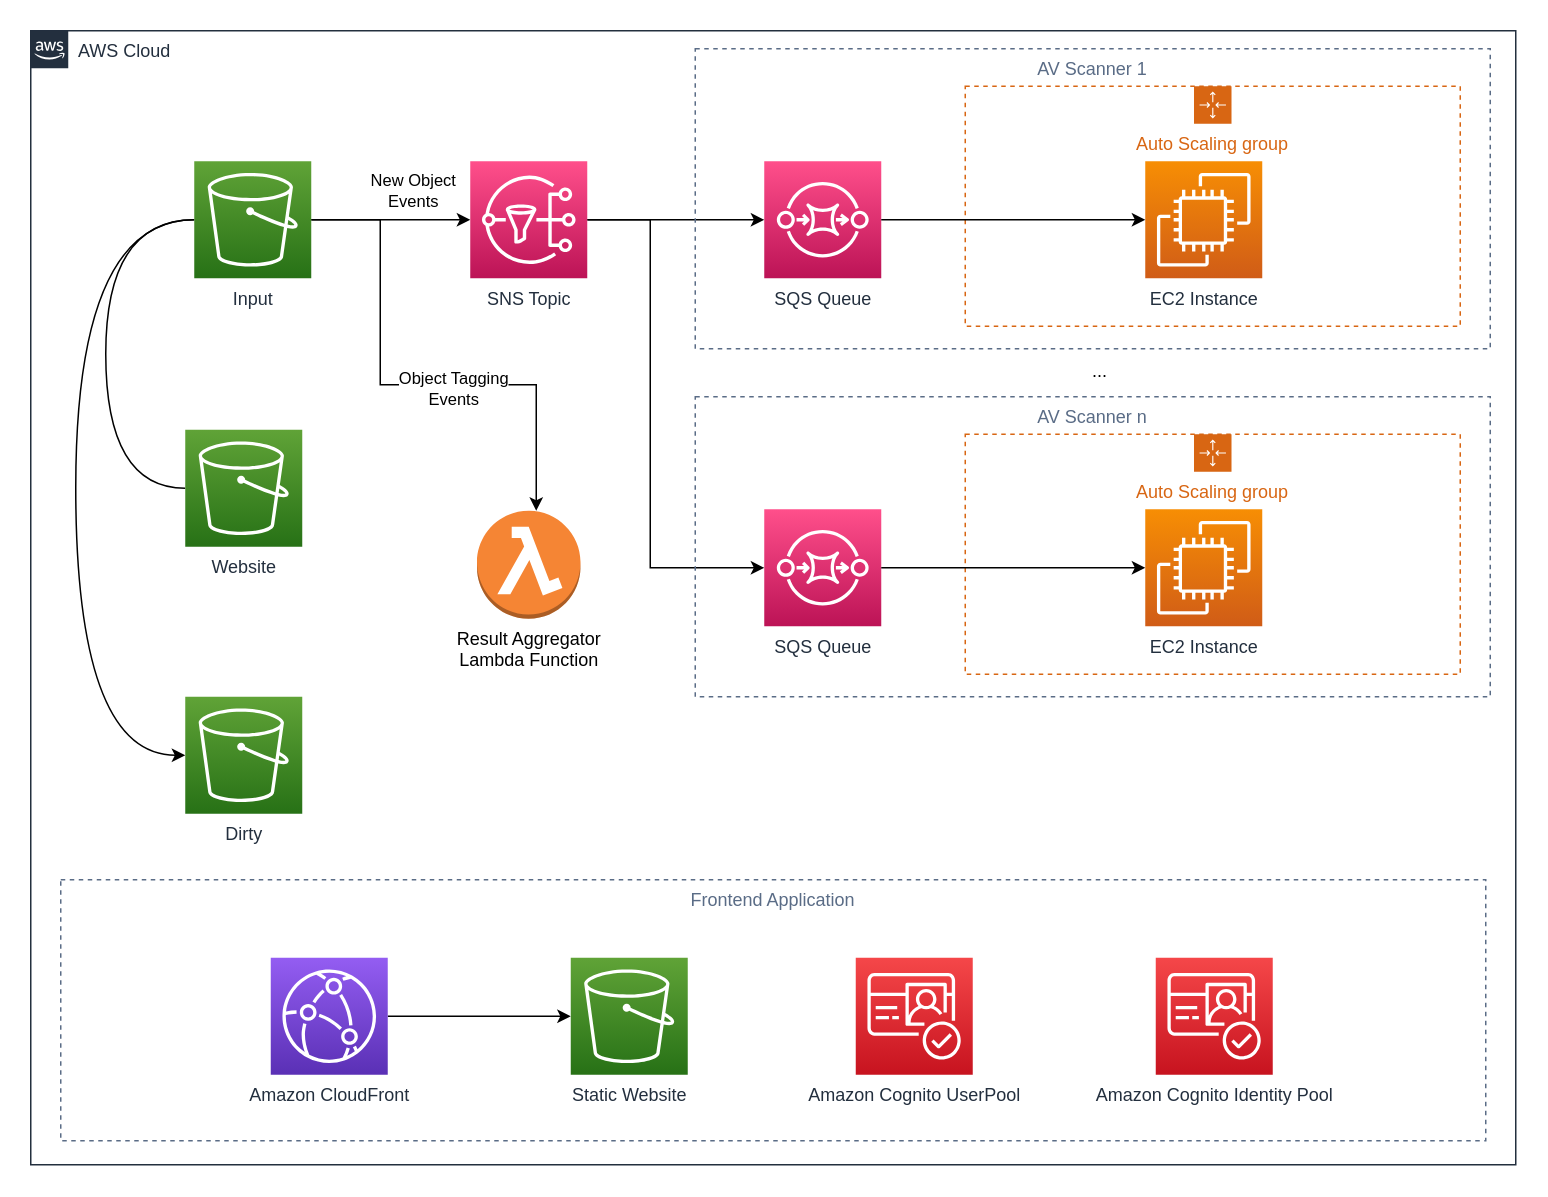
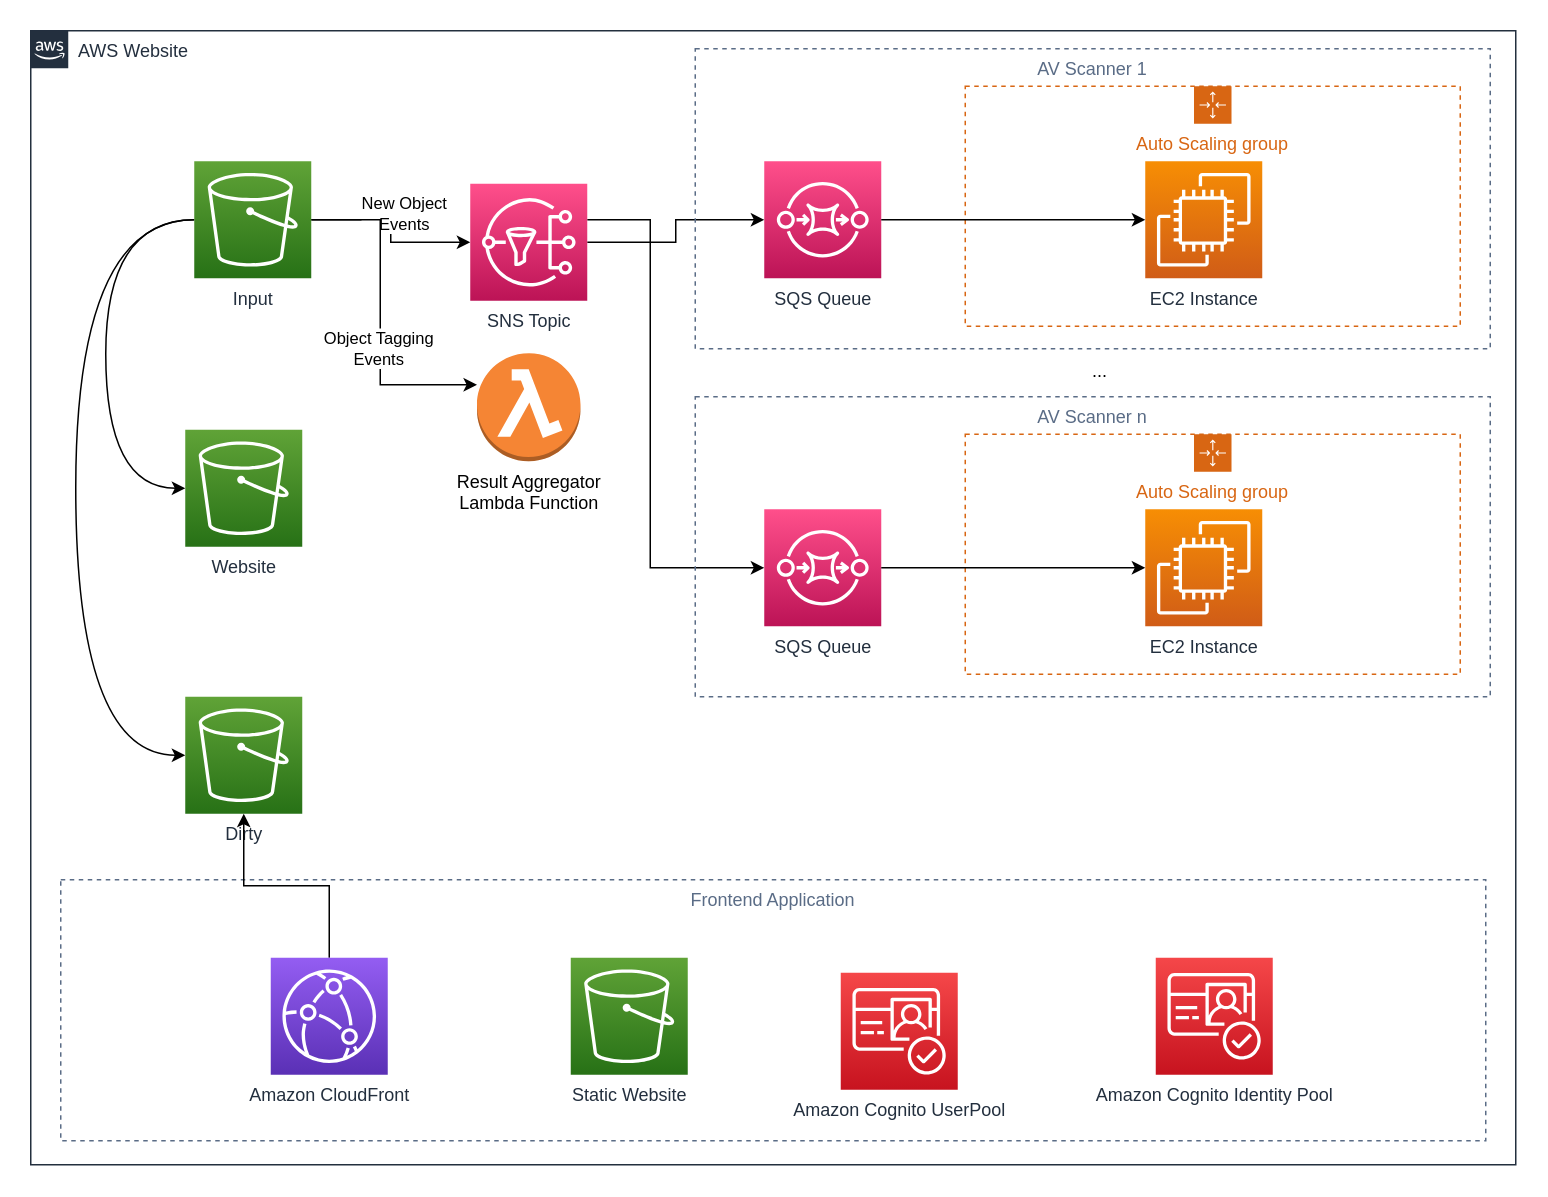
- <mxCell id="2" value="AWS Cloud" style="points=[[0,0],[0.25,0],[0.5,0],[0.75,0],[1,0],[1,0.25],[1,0.5],[1,0.75],[1,1],[0.75,1],[0.5,1],[0.25,1],[0,1],[0,0.75],[0,0.5],[0,0.25]];outlineConnect=0;gradientColor=none;html=1;whiteSpace=wrap;fontSize=12;fontStyle=0;container=1;pointerEvents=0;collapsible=0;recursiveResize=0;shape=mxgraph.aws4.group;grIcon=mxgraph.aws4.group_aws_cloud_alt;strokeColor=#232F3E;fillColor=none;verticalAlign=top;align=left;spacingLeft=30;fontColor=#232F3E;dashed=0;" parent="1" vertex="1"><mxGeometry x="20" y="20" width="990" height="756" as="geometry" /></mxCell>
+ <mxCell id="2" value="AWS Website" style="points=[[0,0],[0.25,0],[0.5,0],[0.75,0],[1,0],[1,0.25],[1,0.5],[1,0.75],[1,1],[0.75,1],[0.5,1],[0.25,1],[0,1],[0,0.75],[0,0.5],[0,0.25]];outlineConnect=0;gradientColor=none;html=1;whiteSpace=wrap;fontSize=12;fontStyle=0;container=1;pointerEvents=0;collapsible=0;recursiveResize=0;shape=mxgraph.aws4.group;grIcon=mxgraph.aws4.group_aws_cloud_alt;strokeColor=#232F3E;fillColor=none;verticalAlign=top;align=left;spacingLeft=30;fontColor=#232F3E;dashed=0;" parent="1" vertex="1"><mxGeometry x="20" y="20" width="990" height="756" as="geometry" /></mxCell>
- <mxCell id="14" value="SNS Topic" style="sketch=0;points=[[0,0,0],[0.25,0,0],[0.5,0,0],[0.75,0,0],[1,0,0],[0,1,0],[0.25,1,0],[0.5,1,0],[0.75,1,0],[1,1,0],[0,0.25,0],[0,0.5,0],[0,0.75,0],[1,0.25,0],[1,0.5,0],[1,0.75,0]];outlineConnect=0;fontColor=#232F3E;gradientColor=#FF4F8B;gradientDirection=north;fillColor=#BC1356;strokeColor=#ffffff;dashed=0;verticalLabelPosition=bottom;verticalAlign=top;align=center;html=1;fontSize=12;fontStyle=0;aspect=fixed;shape=mxgraph.aws4.resourceIcon;resIcon=mxgraph.aws4.sns;" parent="2" vertex="1"><mxGeometry x="293" y="87" width="78" height="78" as="geometry" /></mxCell>
+ <mxCell id="14" value="SNS Topic" style="sketch=0;points=[[0,0,0],[0.25,0,0],[0.5,0,0],[0.75,0,0],[1,0,0],[0,1,0],[0.25,1,0],[0.5,1,0],[0.75,1,0],[1,1,0],[0,0.25,0],[0,0.5,0],[0,0.75,0],[1,0.25,0],[1,0.5,0],[1,0.75,0]];outlineConnect=0;fontColor=#232F3E;gradientColor=#FF4F8B;gradientDirection=north;fillColor=#BC1356;strokeColor=#ffffff;dashed=0;verticalLabelPosition=bottom;verticalAlign=top;align=center;html=1;fontSize=12;fontStyle=0;aspect=fixed;shape=mxgraph.aws4.resourceIcon;resIcon=mxgraph.aws4.sns;" parent="2" vertex="1"><mxGeometry x="293" y="102" width="78" height="78" as="geometry" /></mxCell>
- <mxCell id="7" style="edgeStyle=orthogonalEdgeStyle;rounded=0;orthogonalLoop=1;jettySize=auto;html=1;entryX=0;entryY=0.5;entryDx=0;entryDy=0;entryPerimeter=0;curved=1;endArrow=none;" parent="2" source="9" target="10" edge="1"><mxGeometry relative="1" as="geometry"><Array as="points"><mxPoint x="50" y="126" /><mxPoint x="50" y="305" /></Array></mxGeometry></mxCell>
+ <mxCell id="7" style="edgeStyle=orthogonalEdgeStyle;rounded=0;orthogonalLoop=1;jettySize=auto;html=1;entryX=0;entryY=0.5;entryDx=0;entryDy=0;entryPerimeter=0;curved=1;" parent="2" source="9" target="10" edge="1"><mxGeometry relative="1" as="geometry"><Array as="points"><mxPoint x="50" y="126" /><mxPoint x="50" y="305" /></Array></mxGeometry></mxCell>
- <mxCell id="28" value="Result Aggregator&lt;br&gt;Lambda Function" style="outlineConnect=0;dashed=0;verticalLabelPosition=bottom;verticalAlign=top;align=center;html=1;shape=mxgraph.aws3.lambda_function;fillColor=#F58534;gradientColor=none;" parent="2" vertex="1"><mxGeometry x="297.5" y="320" width="69" height="72" as="geometry" /></mxCell>
+ <mxCell id="28" value="Result Aggregator&lt;br&gt;Lambda Function" style="outlineConnect=0;dashed=0;verticalLabelPosition=bottom;verticalAlign=top;align=center;html=1;shape=mxgraph.aws3.lambda_function;fillColor=#F58534;gradientColor=none;" parent="2" vertex="1"><mxGeometry x="297.5" y="215" width="69" height="72" as="geometry" /></mxCell>
- <mxCell id="30" style="edgeStyle=orthogonalEdgeStyle;rounded=0;orthogonalLoop=1;jettySize=auto;html=1;" edge="1" parent="2" source="31" target="32"><mxGeometry relative="1" as="geometry" /></mxCell>
+ <mxCell id="30" style="edgeStyle=orthogonalEdgeStyle;rounded=0;orthogonalLoop=1;jettySize=auto;html=1;" edge="1" parent="2" source="31" target="11"><mxGeometry relative="1" as="geometry" /></mxCell>
- <mxCell id="33" value="Amazon Cognito UserPool" style="sketch=0;points=[[0,0,0],[0.25,0,0],[0.5,0,0],[0.75,0,0],[1,0,0],[0,1,0],[0.25,1,0],[0.5,1,0],[0.75,1,0],[1,1,0],[0,0.25,0],[0,0.5,0],[0,0.75,0],[1,0.25,0],[1,0.5,0],[1,0.75,0]];outlineConnect=0;fontColor=#232F3E;gradientColor=#F54749;gradientDirection=north;fillColor=#C7131F;strokeColor=#ffffff;dashed=0;verticalLabelPosition=bottom;verticalAlign=top;align=center;html=1;fontSize=12;fontStyle=0;aspect=fixed;shape=mxgraph.aws4.resourceIcon;resIcon=mxgraph.aws4.cognito;" vertex="1" parent="2"><mxGeometry x="550" y="618" width="78" height="78" as="geometry" /></mxCell>
+ <mxCell id="33" value="Amazon Cognito UserPool" style="sketch=0;points=[[0,0,0],[0.25,0,0],[0.5,0,0],[0.75,0,0],[1,0,0],[0,1,0],[0.25,1,0],[0.5,1,0],[0.75,1,0],[1,1,0],[0,0.25,0],[0,0.5,0],[0,0.75,0],[1,0.25,0],[1,0.5,0],[1,0.75,0]];outlineConnect=0;fontColor=#232F3E;gradientColor=#F54749;gradientDirection=north;fillColor=#C7131F;strokeColor=#ffffff;dashed=0;verticalLabelPosition=bottom;verticalAlign=top;align=center;html=1;fontSize=12;fontStyle=0;aspect=fixed;shape=mxgraph.aws4.resourceIcon;resIcon=mxgraph.aws4.cognito;" vertex="1" parent="2"><mxGeometry x="540" y="628" width="78" height="78" as="geometry" /></mxCell>
